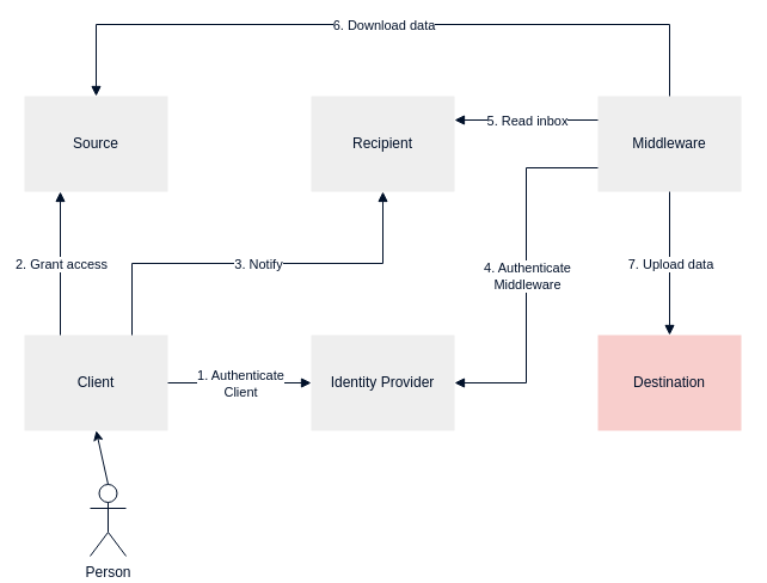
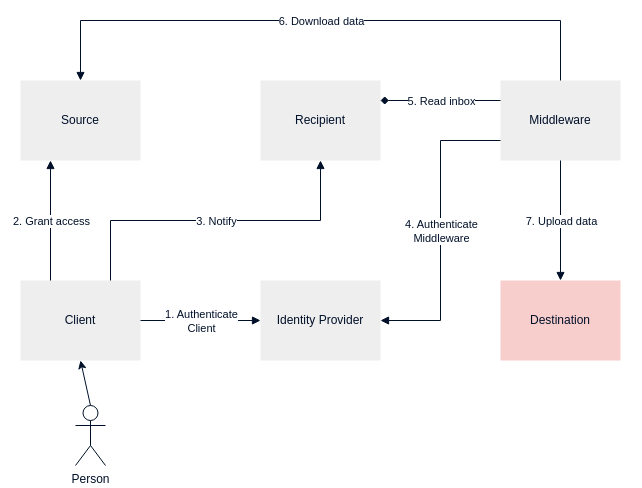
- <mxCell id="20" value="" style="endArrow=block;html=1;entryX=1;entryY=0.25;entryDx=0;entryDy=0;exitX=0;exitY=0.25;exitDx=0;exitDy=0;endFill=1;rounded=0;labelBackgroundColor=#FFFFFF;fontColor=#001029;strokeColor=#001029;" parent="1" source="3" target="4" edge="1"><mxGeometry relative="1" as="geometry"><mxPoint x="380" y="310" as="sourcePoint" /><mxPoint x="380" y="190" as="targetPoint" /><Array as="points" /></mxGeometry></mxCell>
+ <mxCell id="20" value="" style="endArrow=diamond;html=1;entryX=1;entryY=0.25;entryDx=0;entryDy=0;exitX=0;exitY=0.25;exitDx=0;exitDy=0;endFill=1;rounded=0;labelBackgroundColor=#FFFFFF;fontColor=#001029;strokeColor=#001029;" parent="1" source="3" target="4" edge="1"><mxGeometry relative="1" as="geometry"><mxPoint x="380" y="310" as="sourcePoint" /><mxPoint x="380" y="190" as="targetPoint" /><Array as="points" /></mxGeometry></mxCell>
